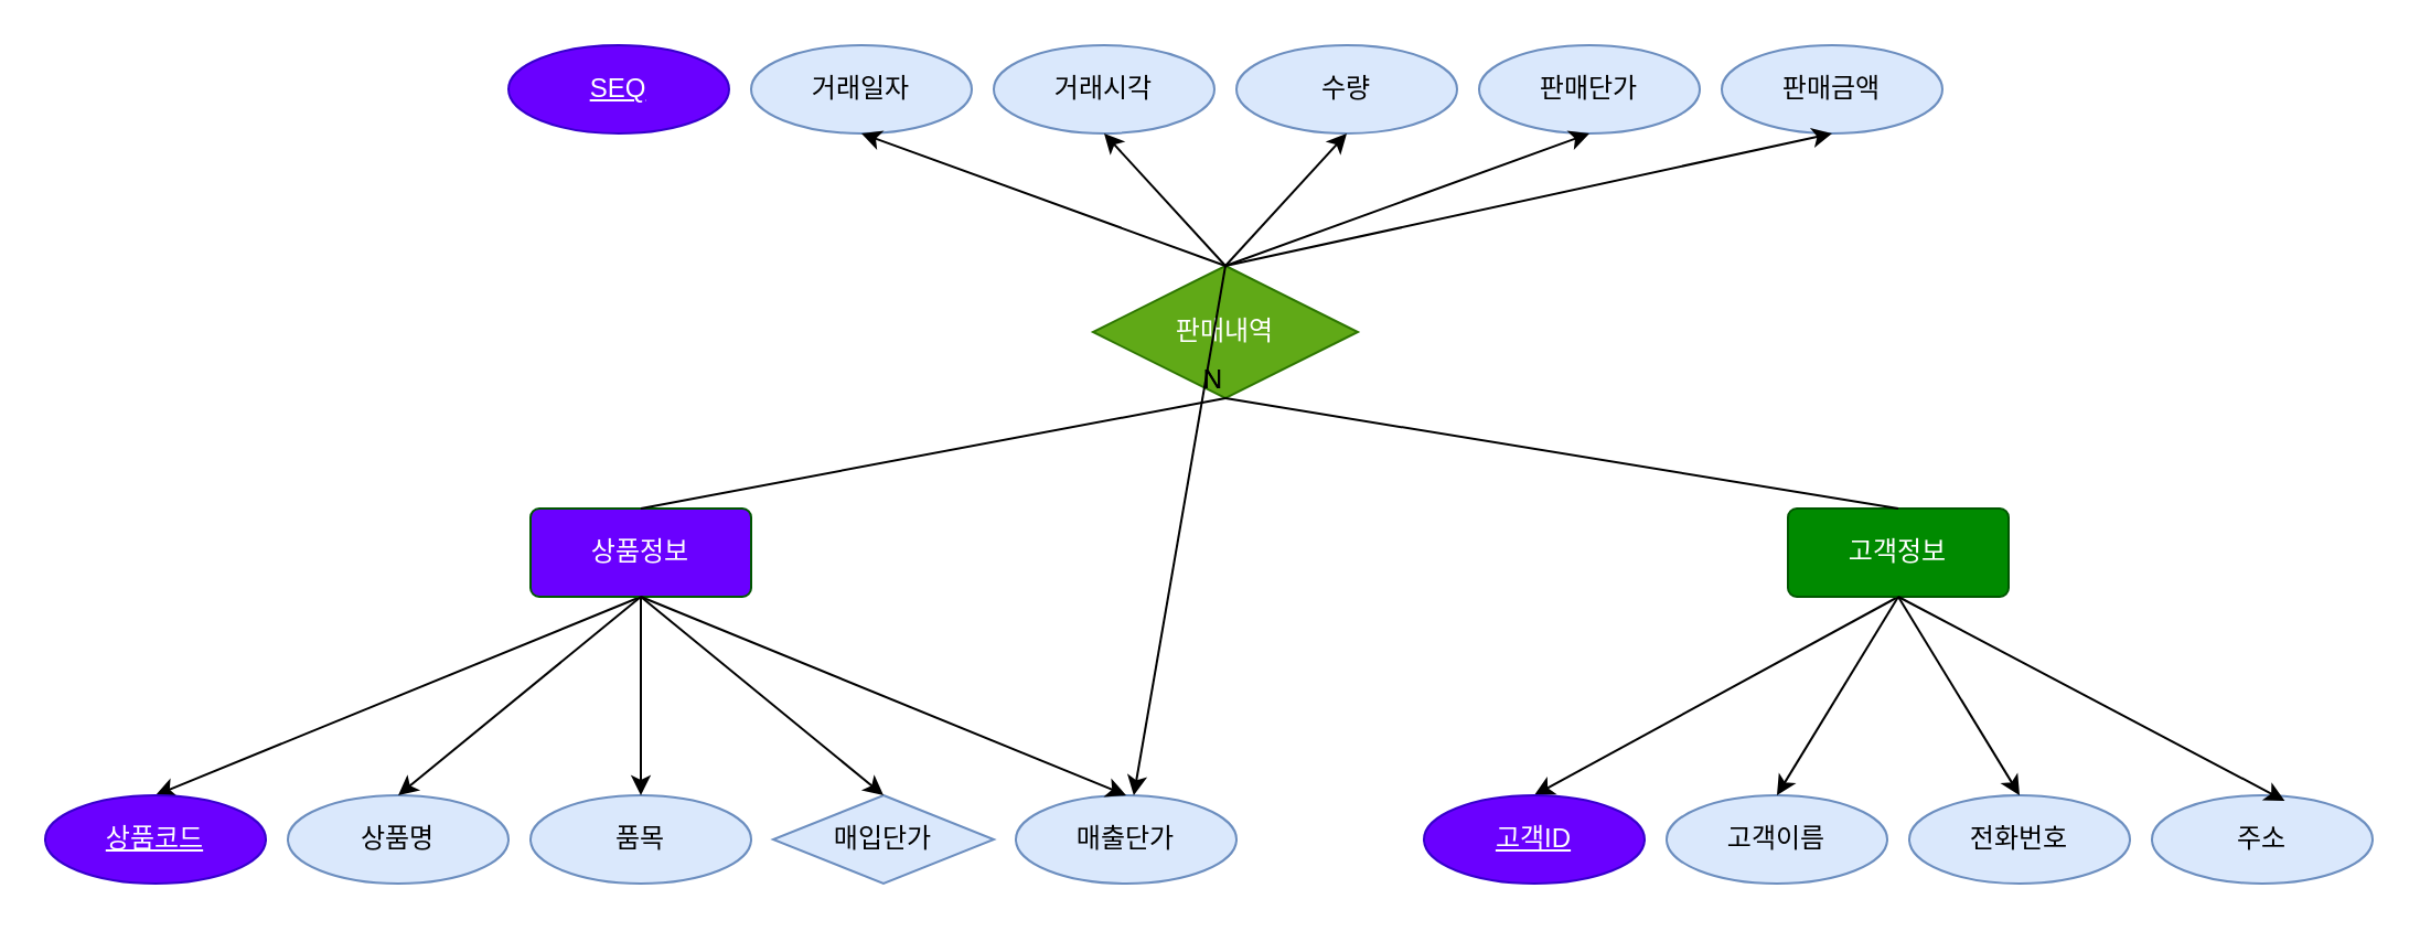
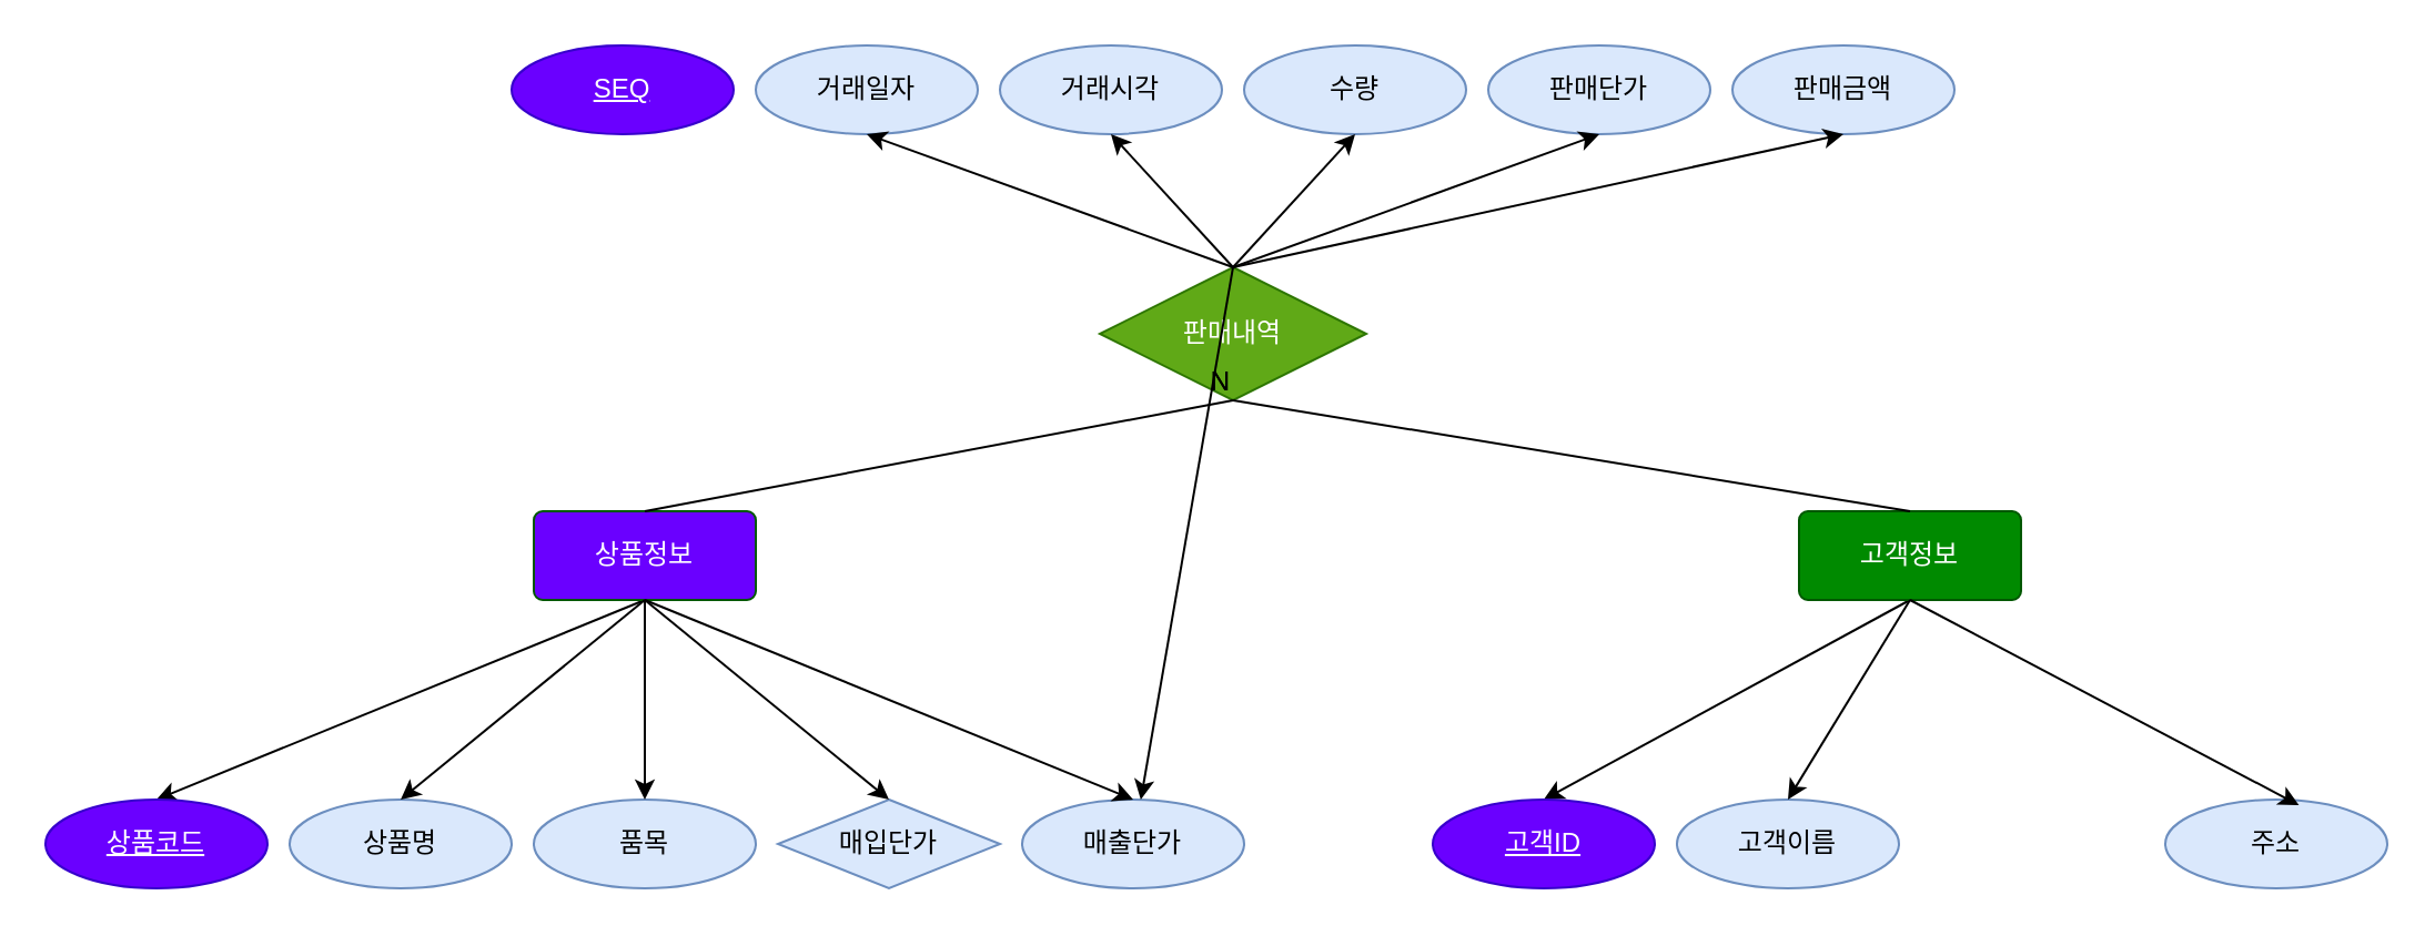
- <mxCell id="20" style="rounded=0;orthogonalLoop=1;jettySize=auto;html=1;exitX=0.5;exitY=1;exitDx=0;exitDy=0;entryX=0.5;entryY=0;entryDx=0;entryDy=0;" parent="1" source="14" target="17" edge="1"><mxGeometry relative="1" as="geometry"><mxPoint x="870" y="310" as="sourcePoint" /><mxPoint x="780" y="370" as="targetPoint" /></mxGeometry></mxCell>
- <mxCell id="17" value="전화번호" style="ellipse;whiteSpace=wrap;html=1;align=center;fillColor=#dae8fc;strokeColor=#6c8ebf;" parent="1" vertex="1"><mxGeometry x="865" y="360" width="100" height="40" as="geometry" /></mxCell>
